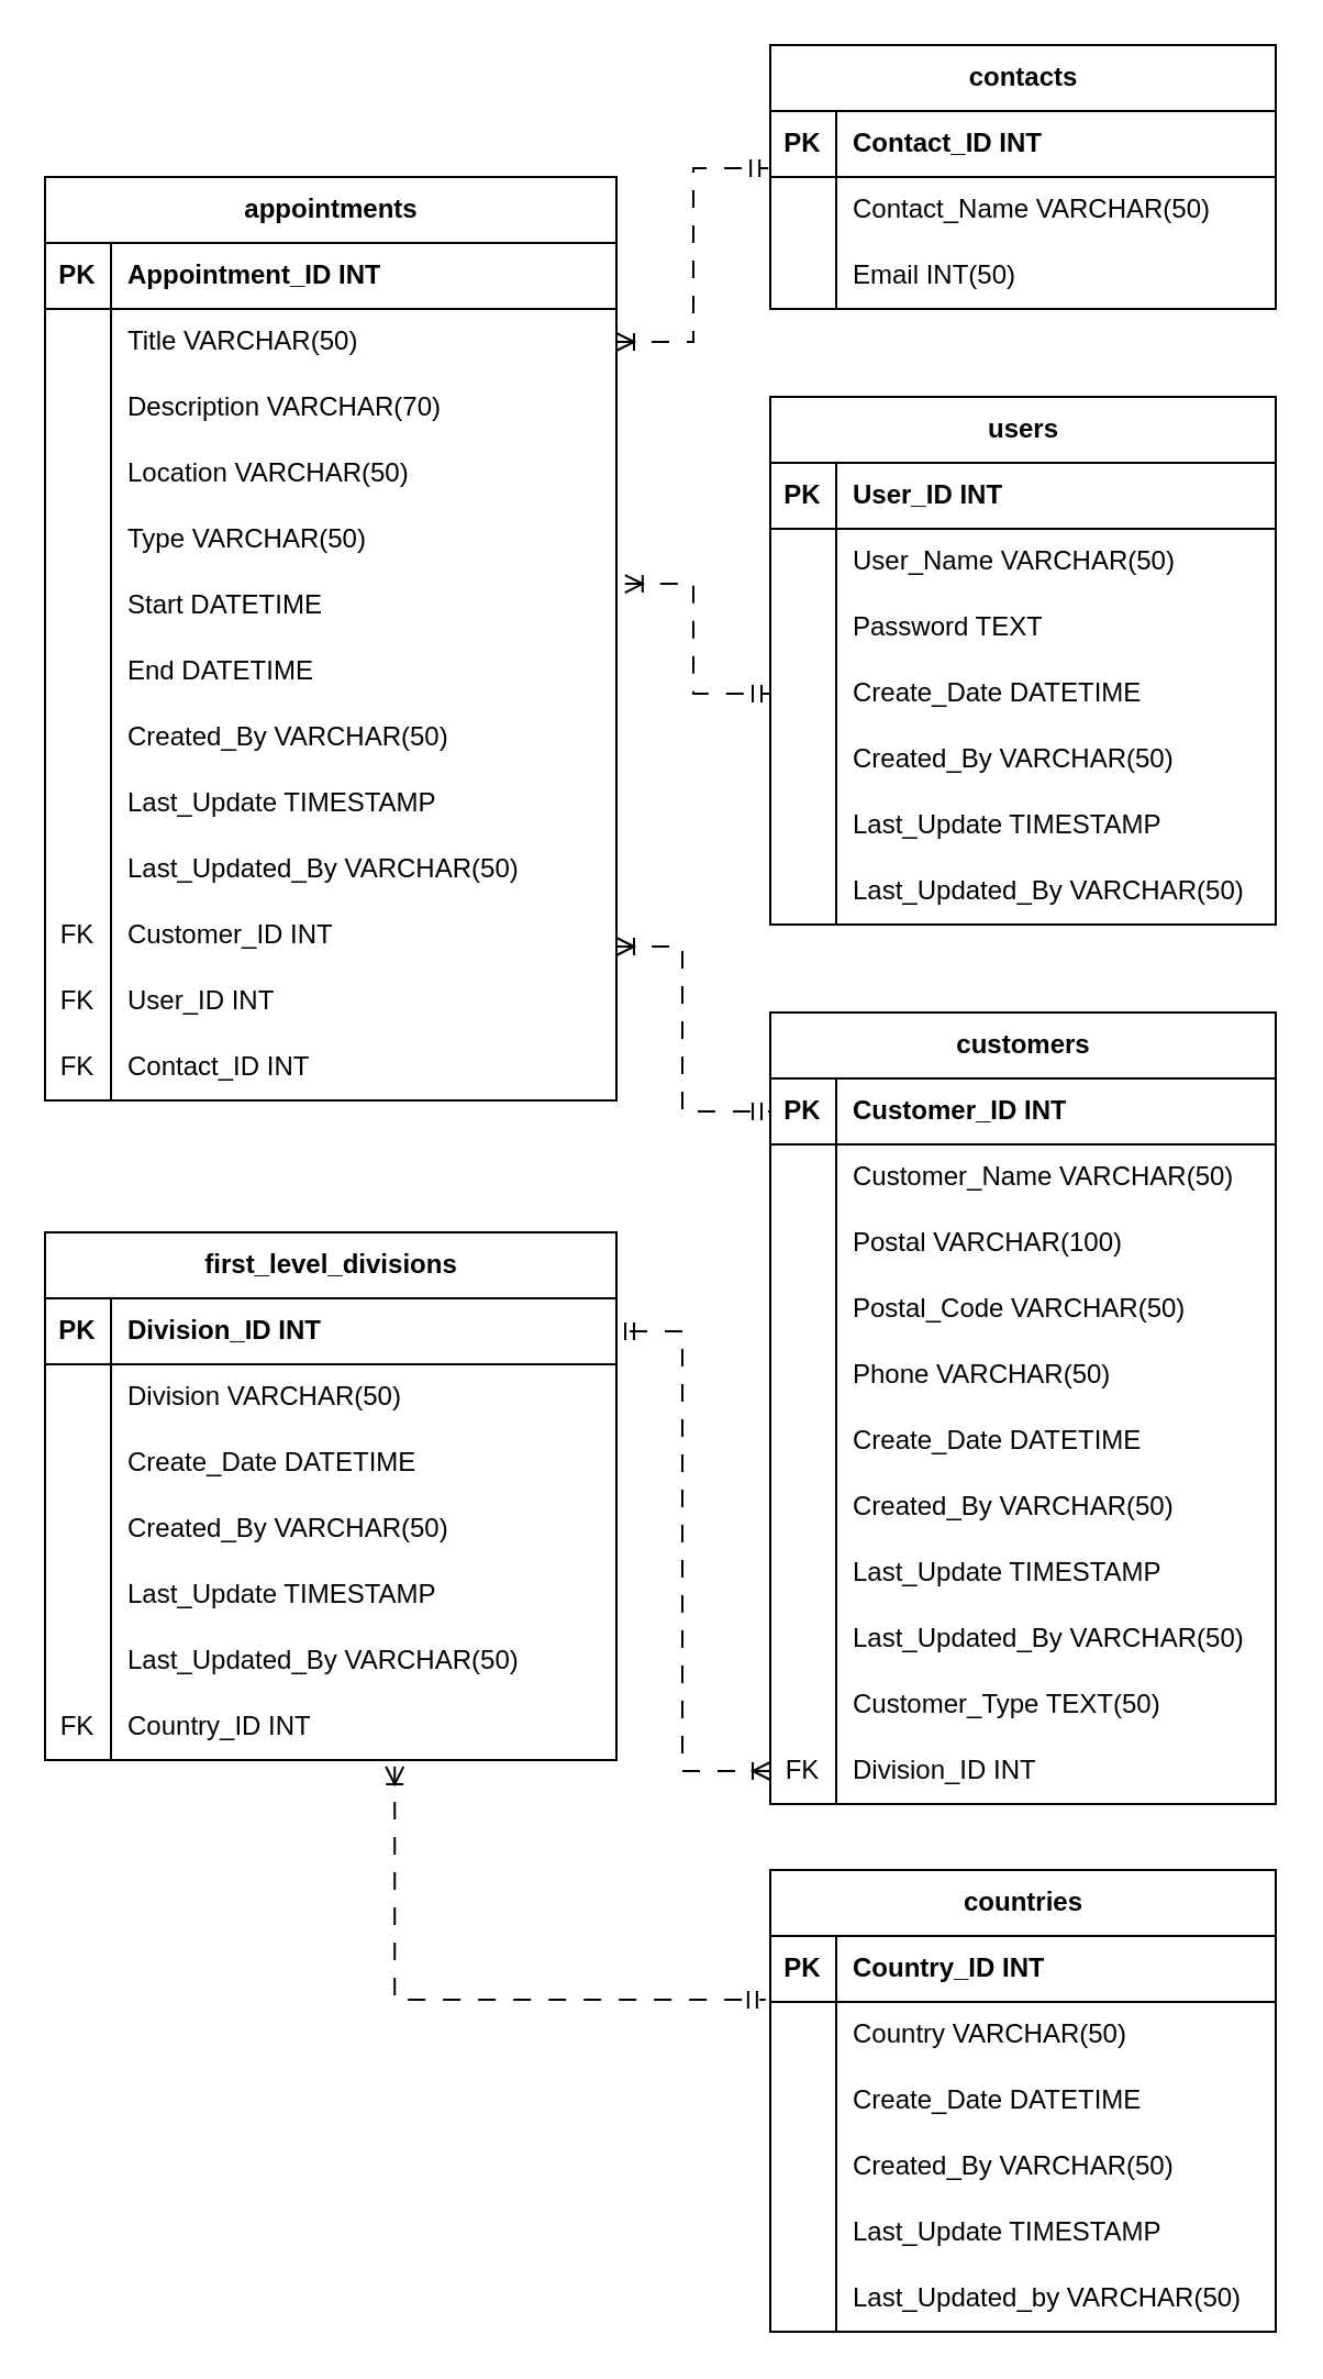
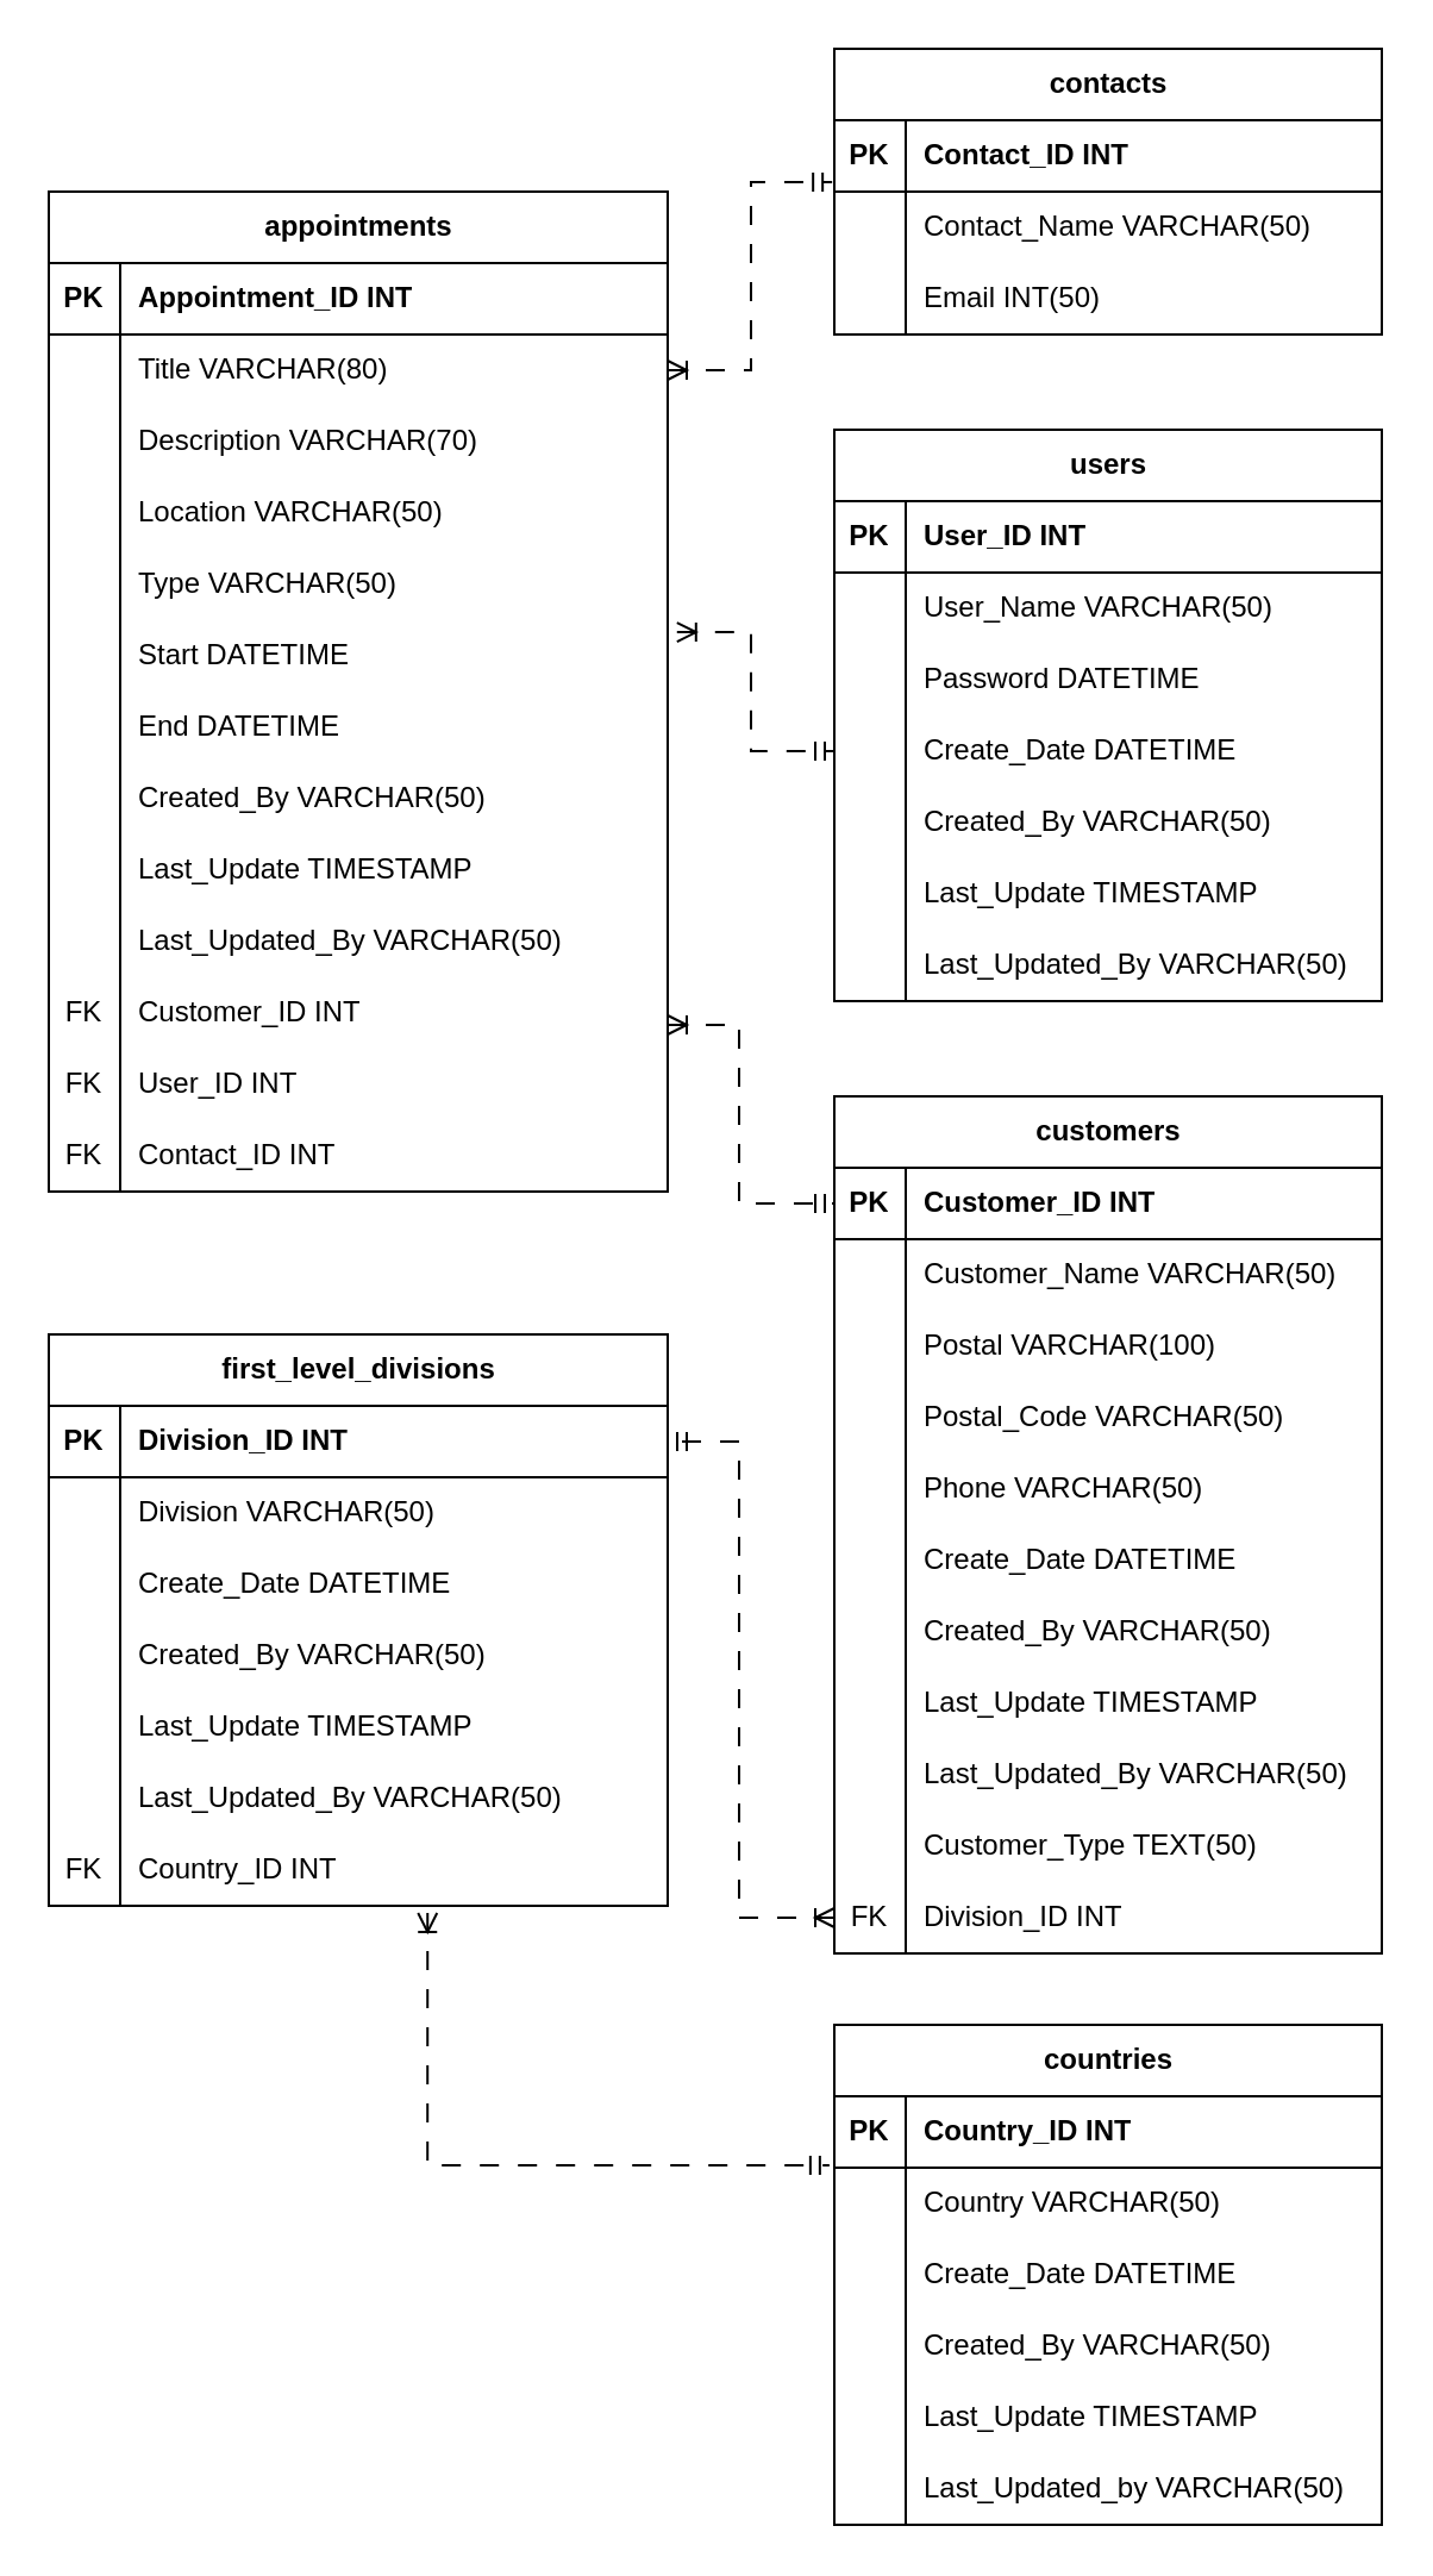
- <mxCell id="8" value="&lt;div&gt;Title VARCHAR(50)&lt;/div&gt;" style="shape=partialRectangle;connectable=0;fillColor=none;top=0;left=0;bottom=0;right=0;align=left;spacingLeft=6;overflow=hidden;whiteSpace=wrap;html=1;" vertex="1" parent="6"><mxGeometry x="30" width="230" height="30" as="geometry"><mxRectangle width="230" height="30" as="alternateBounds" /></mxGeometry></mxCell>
+ <mxCell id="8" value="&lt;div&gt;Title VARCHAR(80)&lt;/div&gt;" style="shape=partialRectangle;connectable=0;fillColor=none;top=0;left=0;bottom=0;right=0;align=left;spacingLeft=6;overflow=hidden;whiteSpace=wrap;html=1;" vertex="1" parent="6"><mxGeometry x="30" width="230" height="30" as="geometry"><mxRectangle width="230" height="30" as="alternateBounds" /></mxGeometry></mxCell>
- <mxCell id="62" value="Password TEXT" style="shape=partialRectangle;connectable=0;fillColor=none;top=0;left=0;bottom=0;right=0;align=left;spacingLeft=6;overflow=hidden;whiteSpace=wrap;html=1;" vertex="1" parent="60"><mxGeometry x="30" width="200" height="30" as="geometry"><mxRectangle width="200" height="30" as="alternateBounds" /></mxGeometry></mxCell>
+ <mxCell id="62" value="Password DATETIME" style="shape=partialRectangle;connectable=0;fillColor=none;top=0;left=0;bottom=0;right=0;align=left;spacingLeft=6;overflow=hidden;whiteSpace=wrap;html=1;" vertex="1" parent="60"><mxGeometry x="30" width="200" height="30" as="geometry"><mxRectangle width="200" height="30" as="alternateBounds" /></mxGeometry></mxCell>
